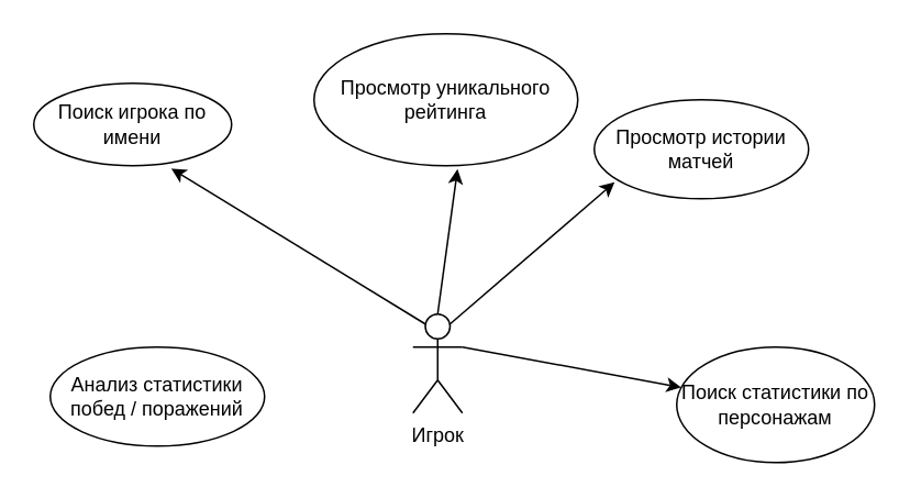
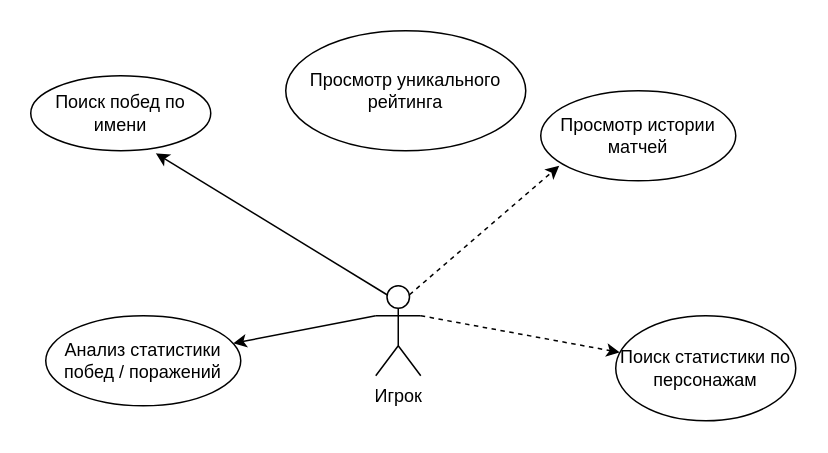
- <mxCell id="3" value="Поиск игрока по имени" style="ellipse;whiteSpace=wrap;html=1;" vertex="1" parent="1"><mxGeometry x="20" y="50" width="120" height="50" as="geometry" /></mxCell>
+ <mxCell id="3" value="Поиск побед по имени" style="ellipse;whiteSpace=wrap;html=1;" vertex="1" parent="1"><mxGeometry x="20" y="50" width="120" height="50" as="geometry" /></mxCell>
- <mxCell id="12" value="" style="endArrow=classic;html=1;rounded=0;exitX=0.5;exitY=0;exitDx=0;exitDy=0;exitPerimeter=0;entryX=0.544;entryY=1.026;entryDx=0;entryDy=0;entryPerimeter=0;" edge="1" parent="1" source="2" target="7"><mxGeometry width="50" height="50" relative="1" as="geometry"><mxPoint x="280" y="240" as="sourcePoint" /><mxPoint x="330" y="190" as="targetPoint" /></mxGeometry></mxCell>
- <mxCell id="8" value="" style="endArrow=classic;html=1;rounded=0;exitX=0.75;exitY=0.1;exitDx=0;exitDy=0;exitPerimeter=0;entryX=0.095;entryY=0.833;entryDx=0;entryDy=0;entryPerimeter=0;" edge="1" parent="1" source="2" target="4"><mxGeometry width="50" height="50" relative="1" as="geometry"><mxPoint x="280" y="100" as="sourcePoint" /><mxPoint x="330" y="50" as="targetPoint" /></mxGeometry></mxCell>
+ <mxCell id="8" value="" style="endArrow=classic;html=1;rounded=0;exitX=0.75;exitY=0.1;exitDx=0;exitDy=0;exitPerimeter=0;entryX=0.095;entryY=0.833;entryDx=0;entryDy=0;entryPerimeter=0;dashed=1;" edge="1" parent="1" source="2" target="4"><mxGeometry width="50" height="50" relative="1" as="geometry"><mxPoint x="280" y="100" as="sourcePoint" /><mxPoint x="330" y="50" as="targetPoint" /></mxGeometry></mxCell>
+ <mxCell id="10" value="" style="endArrow=classic;html=1;rounded=0;exitX=0;exitY=0.333;exitDx=0;exitDy=0;exitPerimeter=0;" edge="1" parent="1" source="2" target="5"><mxGeometry width="50" height="50" relative="1" as="geometry"><mxPoint x="280" y="100" as="sourcePoint" /><mxPoint x="330" y="50" as="targetPoint" /></mxGeometry></mxCell>
- <mxCell id="11" value="" style="endArrow=classic;html=1;rounded=0;exitX=1;exitY=0.333;exitDx=0;exitDy=0;exitPerimeter=0;" edge="1" parent="1" source="2" target="6"><mxGeometry width="50" height="50" relative="1" as="geometry"><mxPoint x="280" y="100" as="sourcePoint" /><mxPoint x="330" y="50" as="targetPoint" /></mxGeometry></mxCell>
+ <mxCell id="11" value="" style="endArrow=classic;html=1;rounded=0;exitX=1;exitY=0.333;exitDx=0;exitDy=0;exitPerimeter=0;dashed=1;" edge="1" parent="1" source="2" target="6"><mxGeometry width="50" height="50" relative="1" as="geometry"><mxPoint x="280" y="100" as="sourcePoint" /><mxPoint x="330" y="50" as="targetPoint" /></mxGeometry></mxCell>
